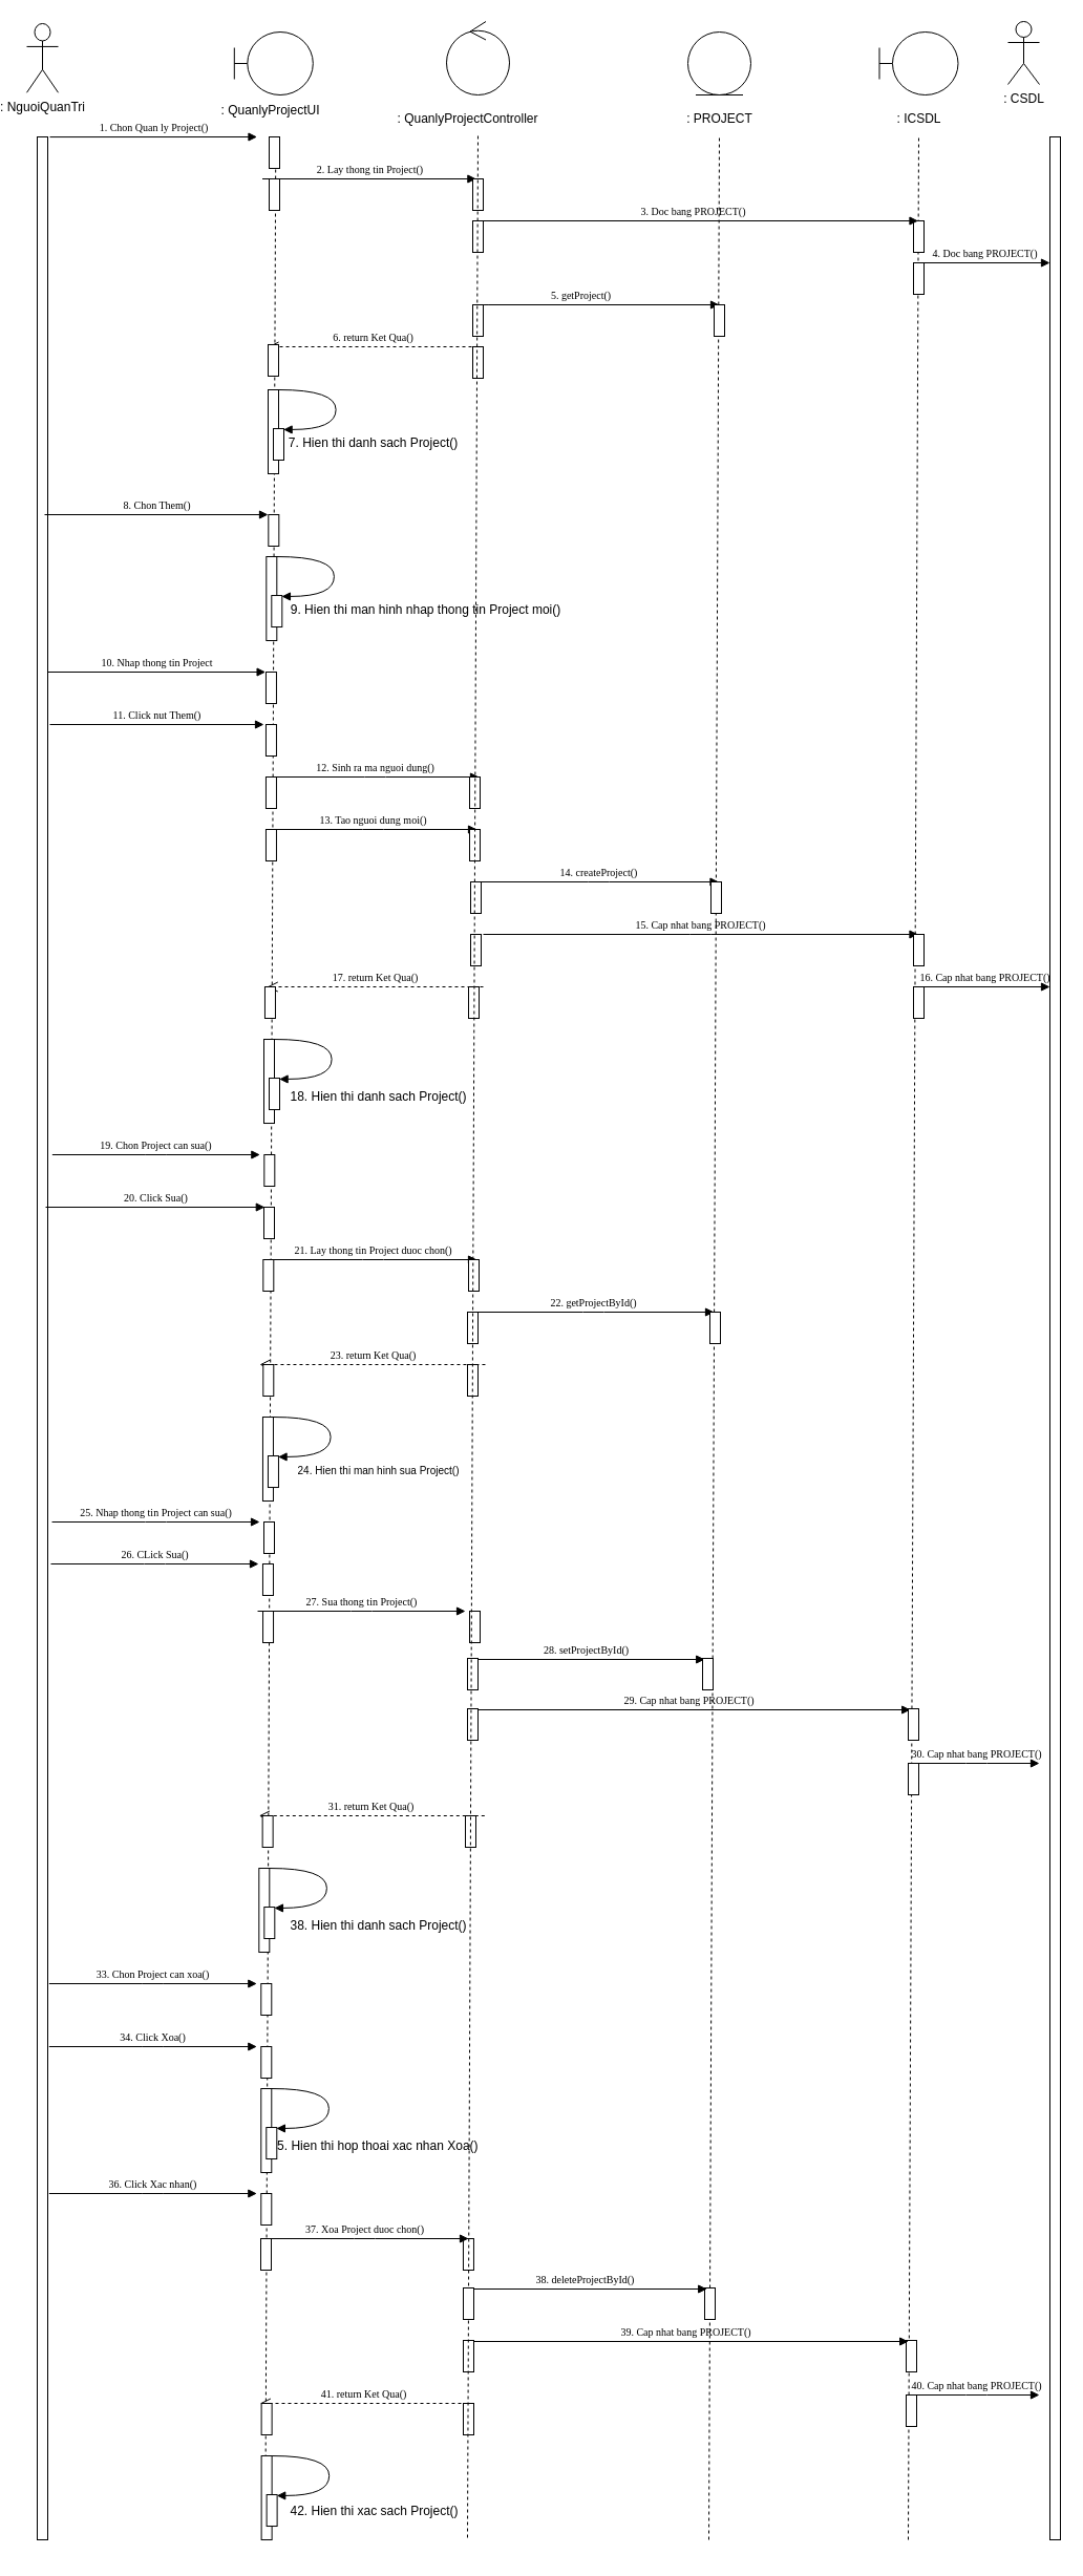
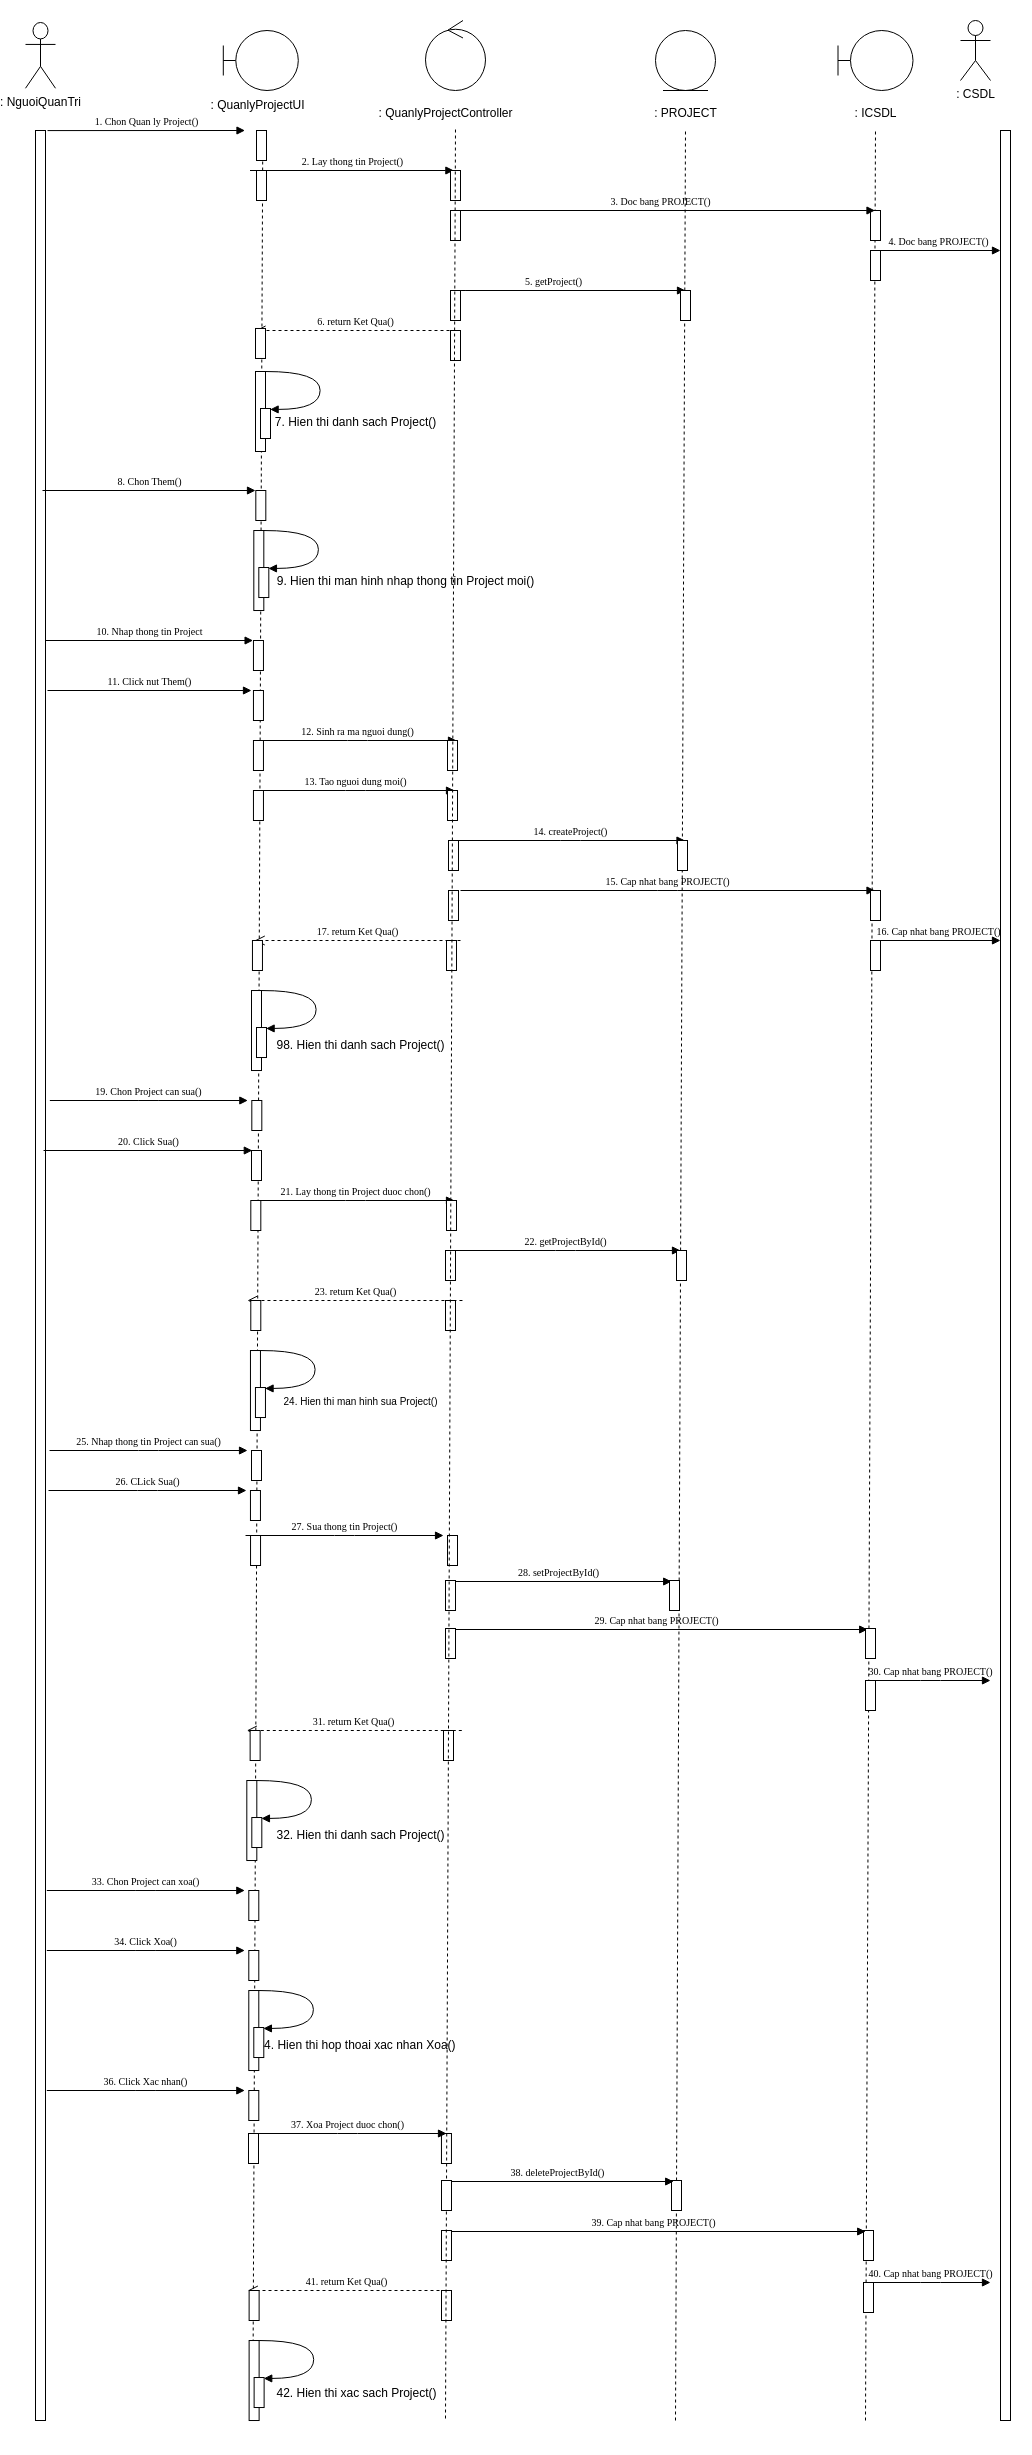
- <mxCell id="19" value="18. Hien thi danh sach Project()" style="text;html=1;align=center;verticalAlign=middle;resizable=0;points=[];autosize=1;strokeColor=none;fillColor=none;" parent="1" vertex="1"><mxGeometry x="260" y="1030" width="190" height="30" as="geometry" /></mxCell>
+ <mxCell id="19" value="98. Hien thi danh sach Project()" style="text;html=1;align=center;verticalAlign=middle;resizable=0;points=[];autosize=1;strokeColor=none;fillColor=none;" parent="1" vertex="1"><mxGeometry x="260" y="1030" width="190" height="30" as="geometry" /></mxCell>
- <mxCell id="32" value="38. Hien thi danh sach Project()" style="text;html=1;align=center;verticalAlign=middle;resizable=0;points=[];autosize=1;strokeColor=none;fillColor=none;" parent="1" vertex="1"><mxGeometry x="260" y="1820" width="190" height="30" as="geometry" /></mxCell>
+ <mxCell id="32" value="32. Hien thi danh sach Project()" style="text;html=1;align=center;verticalAlign=middle;resizable=0;points=[];autosize=1;strokeColor=none;fillColor=none;" parent="1" vertex="1"><mxGeometry x="260" y="1820" width="190" height="30" as="geometry" /></mxCell>
- <mxCell id="33" value="35. Hien thi hop thoai xac nhan Xoa()" style="text;html=1;align=center;verticalAlign=middle;resizable=0;points=[];autosize=1;strokeColor=none;fillColor=none;" parent="1" vertex="1"><mxGeometry x="241" y="2030" width="220" height="30" as="geometry" /></mxCell>
+ <mxCell id="33" value="34. Hien thi hop thoai xac nhan Xoa()" style="text;html=1;align=center;verticalAlign=middle;resizable=0;points=[];autosize=1;strokeColor=none;fillColor=none;" parent="1" vertex="1"><mxGeometry x="241" y="2030" width="220" height="30" as="geometry" /></mxCell>
